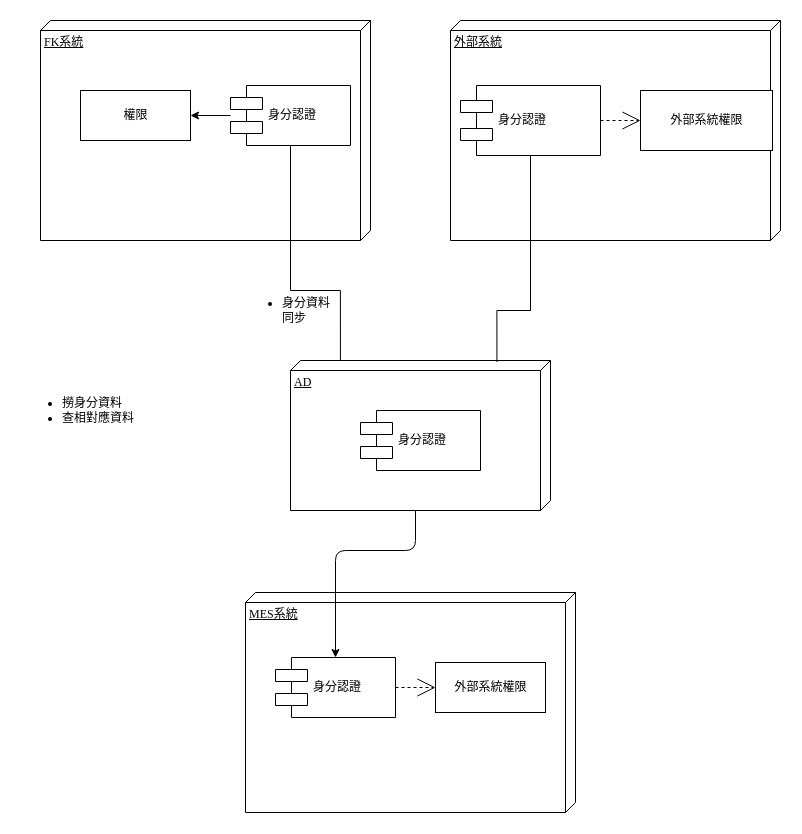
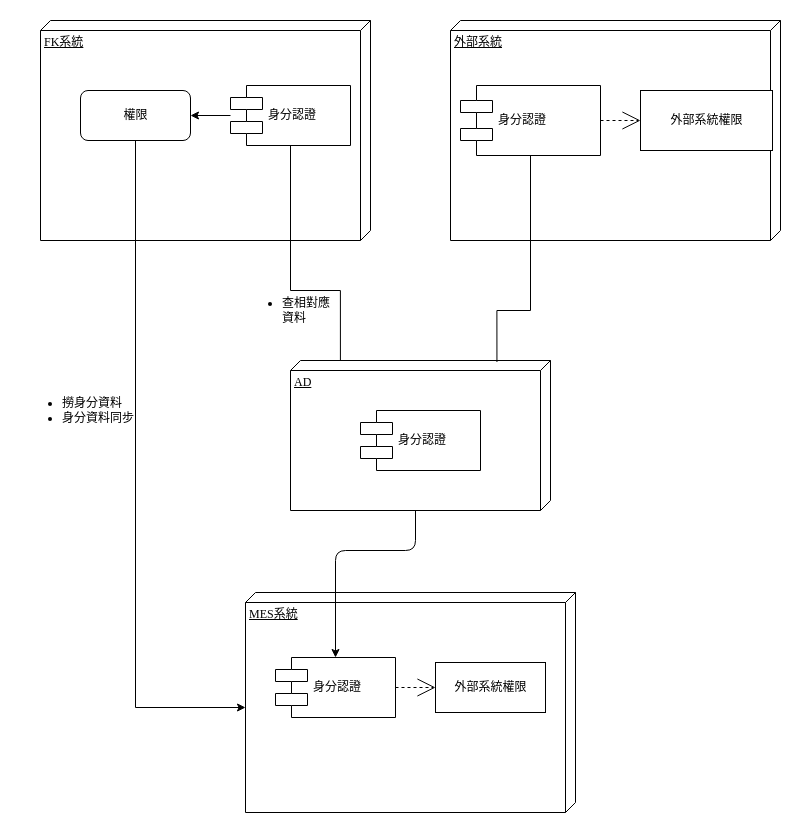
- <mxCell id="6" value="權限" style="html=1;rounded=0;shadow=0;comic=0;labelBackgroundColor=none;strokeWidth=1;fontFamily=Verdana;fontSize=12;align=center;" parent="1" vertex="1"><mxGeometry x="80" y="90" width="110" height="50" as="geometry" /></mxCell>
+ <mxCell id="6" value="權限" style="html=1;shadow=0;comic=0;labelBackgroundColor=none;strokeWidth=1;fontFamily=Verdana;fontSize=12;align=center;rounded=1;" parent="1" vertex="1"><mxGeometry x="80" y="90" width="110" height="50" as="geometry" /></mxCell>
- <mxCell id="19" value="&lt;ul&gt;&lt;li&gt;身分資料同步&lt;/li&gt;&lt;/ul&gt;" style="text;strokeColor=none;fillColor=none;html=1;whiteSpace=wrap;verticalAlign=middle;overflow=hidden;" vertex="1" parent="1"><mxGeometry x="240" y="270" width="100" height="80" as="geometry" /></mxCell>
+ <mxCell id="19" value="&lt;ul&gt;&lt;li&gt;查相對應資料&lt;/li&gt;&lt;/ul&gt;" style="text;strokeColor=none;fillColor=none;html=1;whiteSpace=wrap;verticalAlign=middle;overflow=hidden;" vertex="1" parent="1"><mxGeometry x="240" y="270" width="100" height="80" as="geometry" /></mxCell>
- <mxCell id="20" value="&lt;ul&gt;&lt;li&gt;撈身分資料&lt;/li&gt;&lt;li&gt;查相對應資料&lt;/li&gt;&lt;/ul&gt;" style="text;strokeColor=none;fillColor=none;html=1;whiteSpace=wrap;verticalAlign=middle;overflow=hidden;" vertex="1" parent="1"><mxGeometry x="20" y="370" width="130" height="80" as="geometry" /></mxCell>
+ <mxCell id="20" value="&lt;ul&gt;&lt;li&gt;撈身分資料&lt;/li&gt;&lt;li&gt;身分資料同步&lt;/li&gt;&lt;/ul&gt;" style="text;strokeColor=none;fillColor=none;html=1;whiteSpace=wrap;verticalAlign=middle;overflow=hidden;" vertex="1" parent="1"><mxGeometry x="20" y="370" width="130" height="80" as="geometry" /></mxCell>
+ <mxCell id="5" style="edgeStyle=orthogonalEdgeStyle;rounded=0;orthogonalLoop=1;jettySize=auto;html=1;exitX=0.5;exitY=1;exitDx=0;exitDy=0;entryX=0;entryY=0;entryDx=115;entryDy=330;entryPerimeter=0;" edge="1" parent="1" source="6" target="15"><mxGeometry relative="1" as="geometry" /></mxCell>
